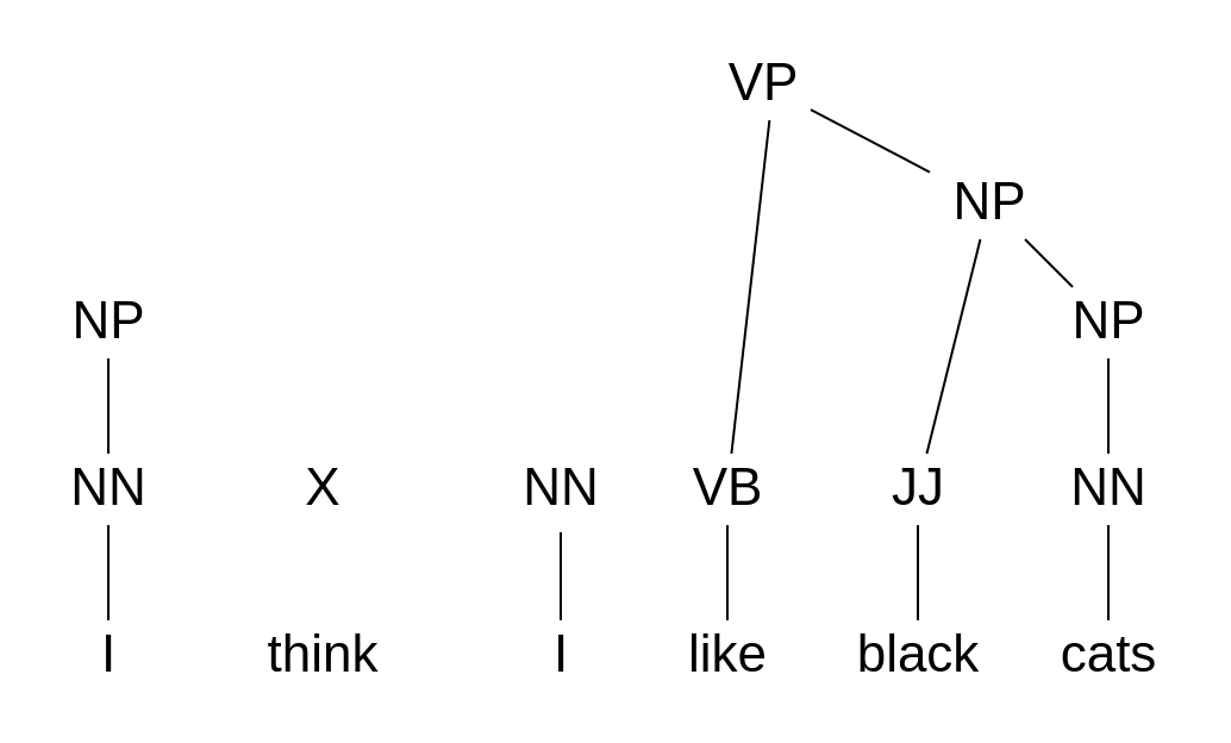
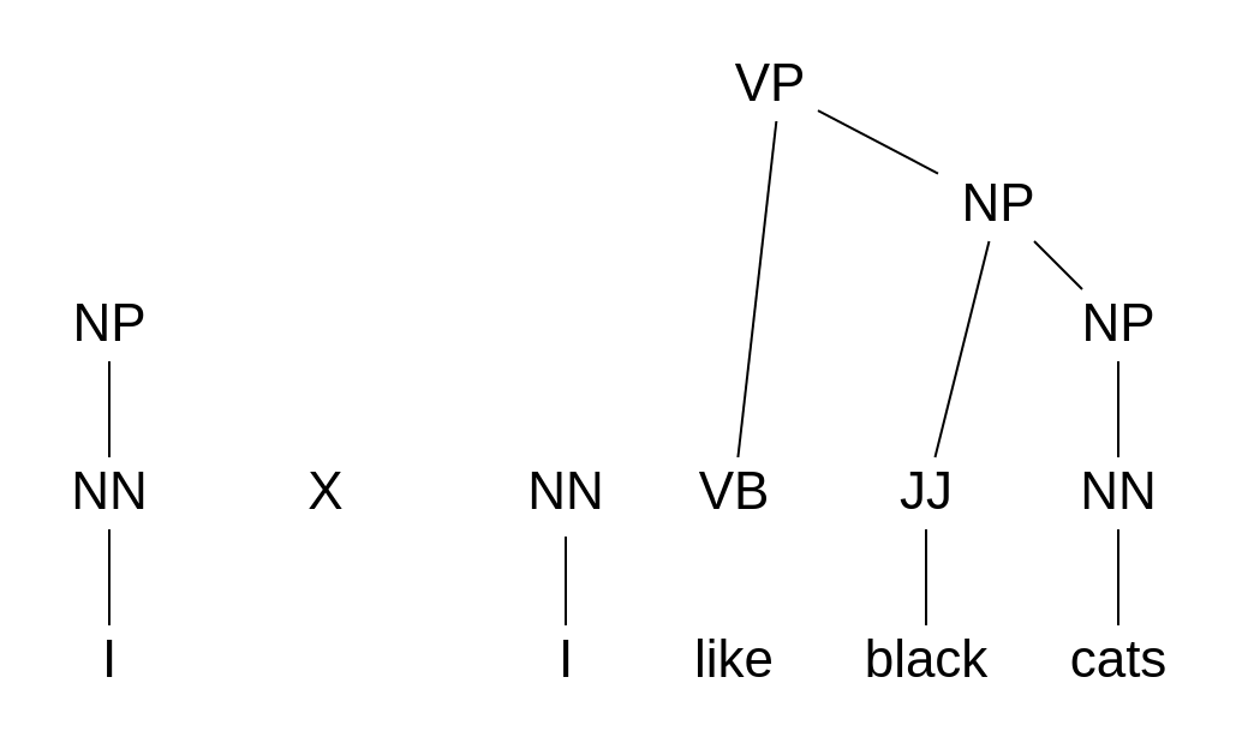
- <mxCell id="7" style="edgeStyle=none;rounded=0;orthogonalLoop=1;jettySize=auto;html=1;endArrow=none;endFill=0;fontSize=22;" edge="1" parent="1" source="8" target="18"><mxGeometry relative="1" as="geometry" /></mxCell>
- <mxCell id="4" value="think" style="text;html=1;align=center;verticalAlign=middle;resizable=0;points=[];autosize=1;fontSize=22;" vertex="1" parent="1"><mxGeometry x="105" y="260" width="60" height="30" as="geometry" /></mxCell>
